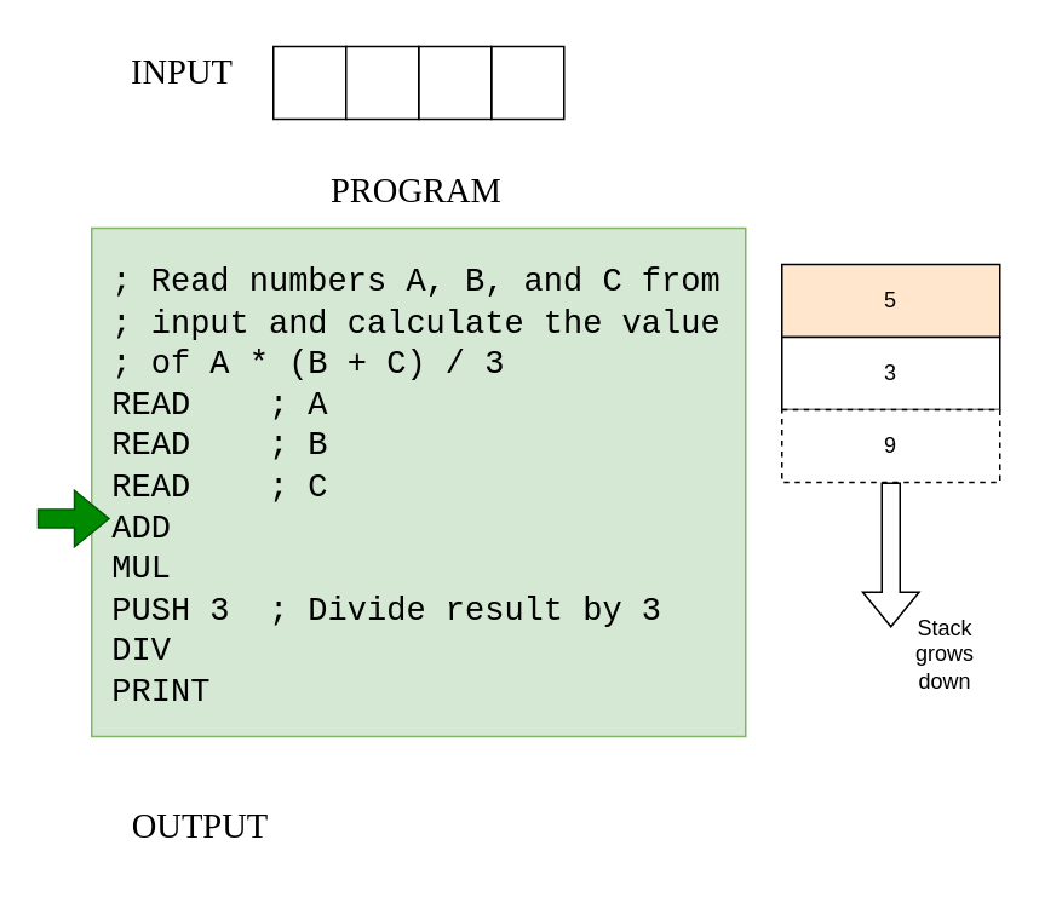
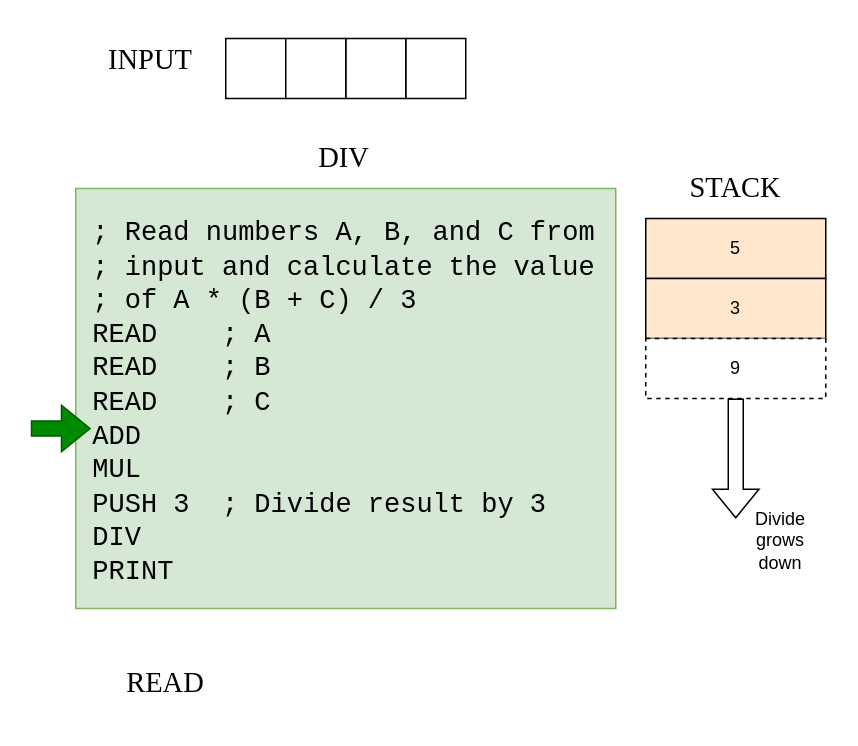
- <mxCell id="15" value="&lt;font style=&quot;font-size: 19px;&quot; face=&quot;Comic Sans MS&quot;&gt;PROGRAM&lt;/font&gt;" style="text;html=1;align=center;verticalAlign=middle;whiteSpace=wrap;rounded=0;" vertex="1" parent="1"><mxGeometry x="159" y="85" width="140" height="40" as="geometry" /></mxCell>
+ <mxCell id="15" value="&lt;font style=&quot;font-size: 19px;&quot; face=&quot;Comic Sans MS&quot;&gt;DIV&lt;/font&gt;" style="text;html=1;align=center;verticalAlign=middle;whiteSpace=wrap;rounded=0;" vertex="1" parent="1"><mxGeometry x="159" y="85" width="140" height="40" as="geometry" /></mxCell>
+ <mxCell id="11" value="&lt;font style=&quot;font-size: 19px;&quot; face=&quot;Comic Sans MS&quot;&gt;STACK&lt;/font&gt;" style="text;html=1;align=center;verticalAlign=middle;whiteSpace=wrap;rounded=0;" vertex="1" parent="1"><mxGeometry x="450" y="105" width="80" height="40" as="geometry" /></mxCell>
- <mxCell id="4" value="3" style="rounded=0;whiteSpace=wrap;html=1;" parent="1" vertex="1"><mxGeometry x="430" y="185" width="120" height="40" as="geometry" /></mxCell>
+ <mxCell id="4" value="3" style="rounded=0;whiteSpace=wrap;html=1;fillColor=#ffe6cc;" parent="1" vertex="1"><mxGeometry x="430" y="185" width="120" height="40" as="geometry" /></mxCell>
- <mxCell id="13" value="Stack grows down" style="text;html=1;align=center;verticalAlign=middle;whiteSpace=wrap;rounded=0;" vertex="1" parent="1"><mxGeometry x="490" y="335" width="60" height="50" as="geometry" /></mxCell>
+ <mxCell id="13" value="Divide grows down" style="text;html=1;align=center;verticalAlign=middle;whiteSpace=wrap;rounded=0;" vertex="1" parent="1"><mxGeometry x="490" y="335" width="60" height="50" as="geometry" /></mxCell>
- <mxCell id="16" value="&lt;font style=&quot;font-size: 19px;&quot; face=&quot;Comic Sans MS&quot;&gt;OUTPUT&lt;/font&gt;" style="text;html=1;align=center;verticalAlign=middle;whiteSpace=wrap;rounded=0;" vertex="1" parent="1"><mxGeometry x="70" y="435" width="80" height="40" as="geometry" /></mxCell>
+ <mxCell id="16" value="&lt;font style=&quot;font-size: 19px;&quot; face=&quot;Comic Sans MS&quot;&gt;READ&lt;/font&gt;" style="text;html=1;align=center;verticalAlign=middle;whiteSpace=wrap;rounded=0;" vertex="1" parent="1"><mxGeometry x="70" y="435" width="80" height="40" as="geometry" /></mxCell>
